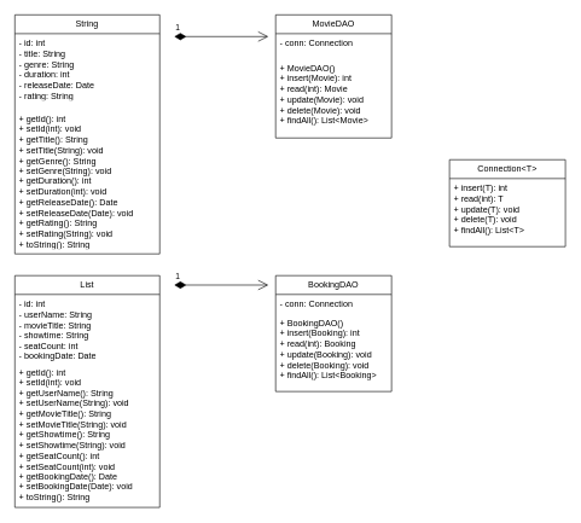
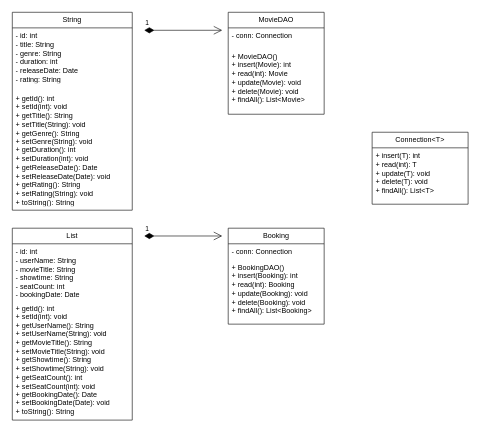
- <mxCell id="13" value="BookingDAO" style="swimlane;fontStyle=0;childLayout=stackLayout;horizontal=1;startSize=26;fillColor=none;horizontalStack=0;resizeParent=1;resizeParentMax=0;resizeLast=0;collapsible=1;marginBottom=0;whiteSpace=wrap;html=1;" vertex="1" parent="1"><mxGeometry x="380" y="380" width="160" height="160" as="geometry" /></mxCell>
+ <mxCell id="13" value="Booking" style="swimlane;fontStyle=0;childLayout=stackLayout;horizontal=1;startSize=26;fillColor=none;horizontalStack=0;resizeParent=1;resizeParentMax=0;resizeLast=0;collapsible=1;marginBottom=0;whiteSpace=wrap;html=1;" vertex="1" parent="1"><mxGeometry x="380" y="380" width="160" height="160" as="geometry" /></mxCell>
